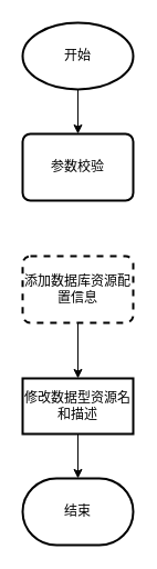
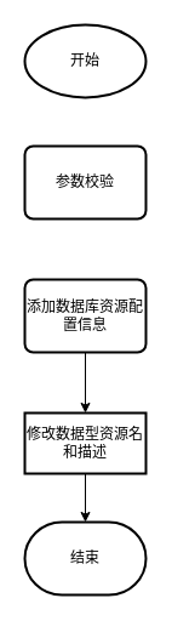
- <mxCell id="2" value="" style="edgeStyle=orthogonalEdgeStyle;rounded=0;orthogonalLoop=1;jettySize=auto;html=1;" edge="1" parent="1" source="3" target="4"><mxGeometry relative="1" as="geometry" /></mxCell>
- <mxCell id="6" value="添加数据库资源配置信息" style="rounded=1;whiteSpace=wrap;html=1;absoluteArcSize=1;arcSize=14;strokeWidth=2;dashed=1;" vertex="1" parent="1"><mxGeometry x="20" y="230" width="100" height="60" as="geometry" /></mxCell>
+ <mxCell id="6" value="添加数据库资源配置信息" style="rounded=1;whiteSpace=wrap;html=1;absoluteArcSize=1;arcSize=14;strokeWidth=2;" vertex="1" parent="1"><mxGeometry x="20" y="230" width="100" height="60" as="geometry" /></mxCell>
